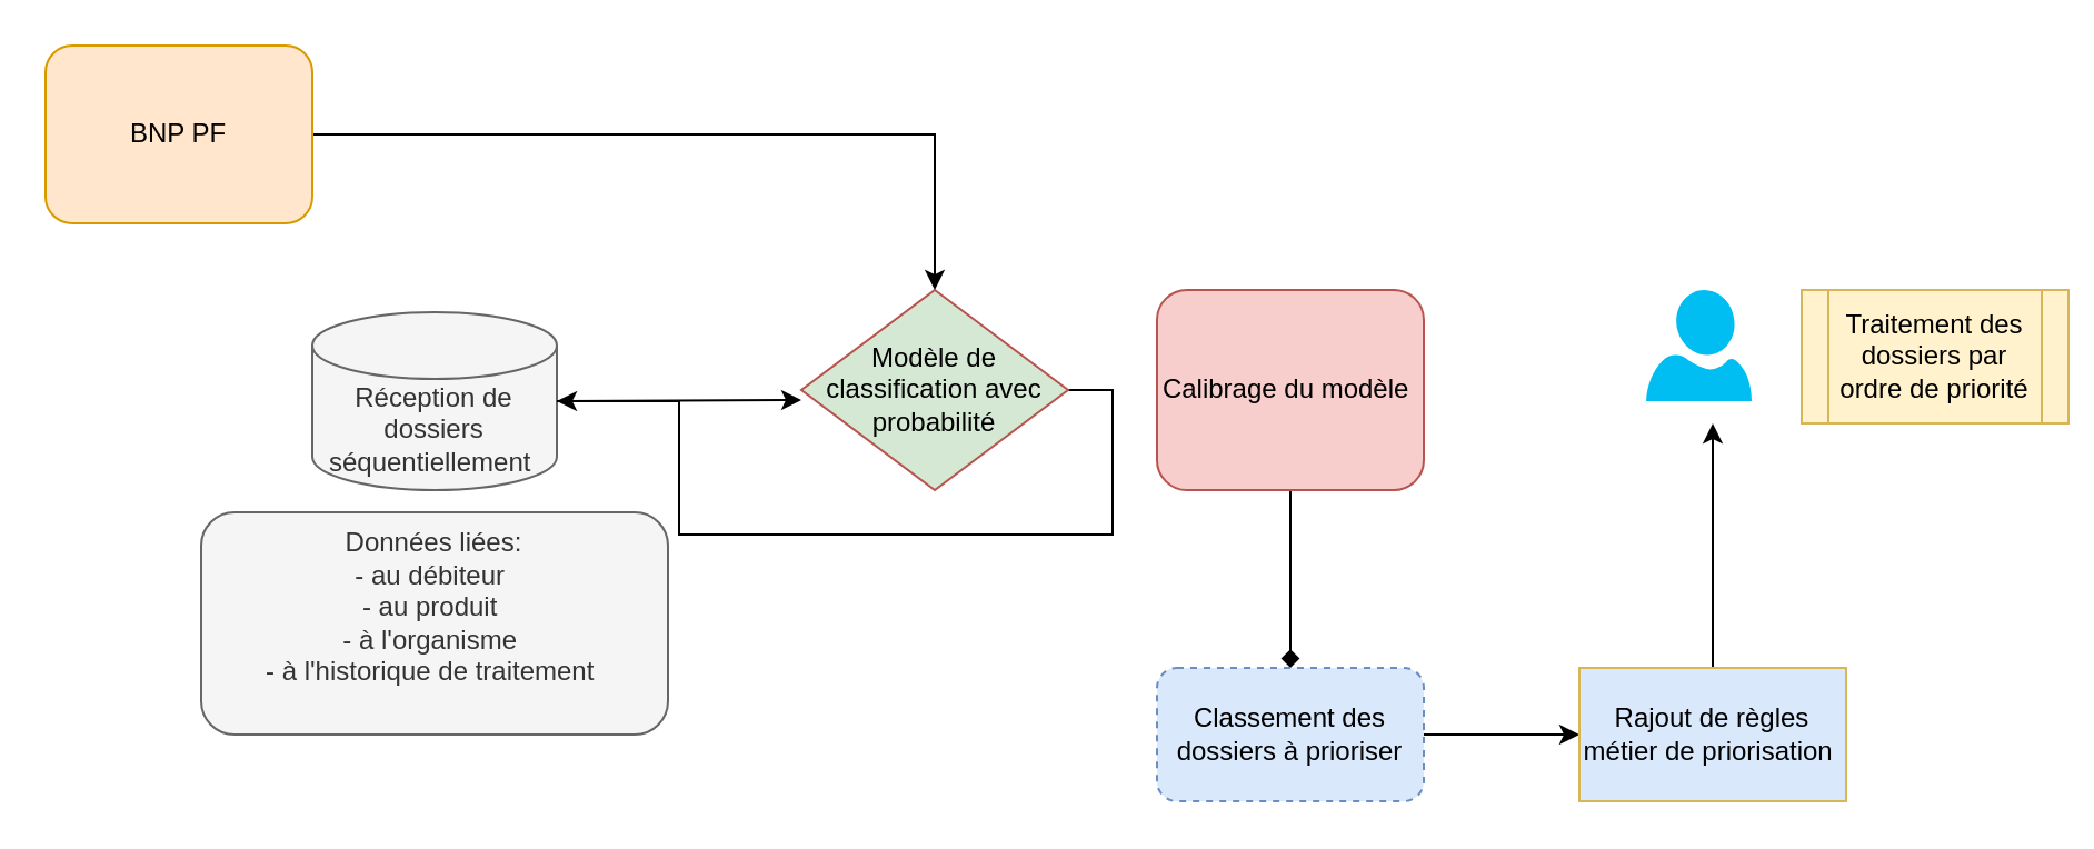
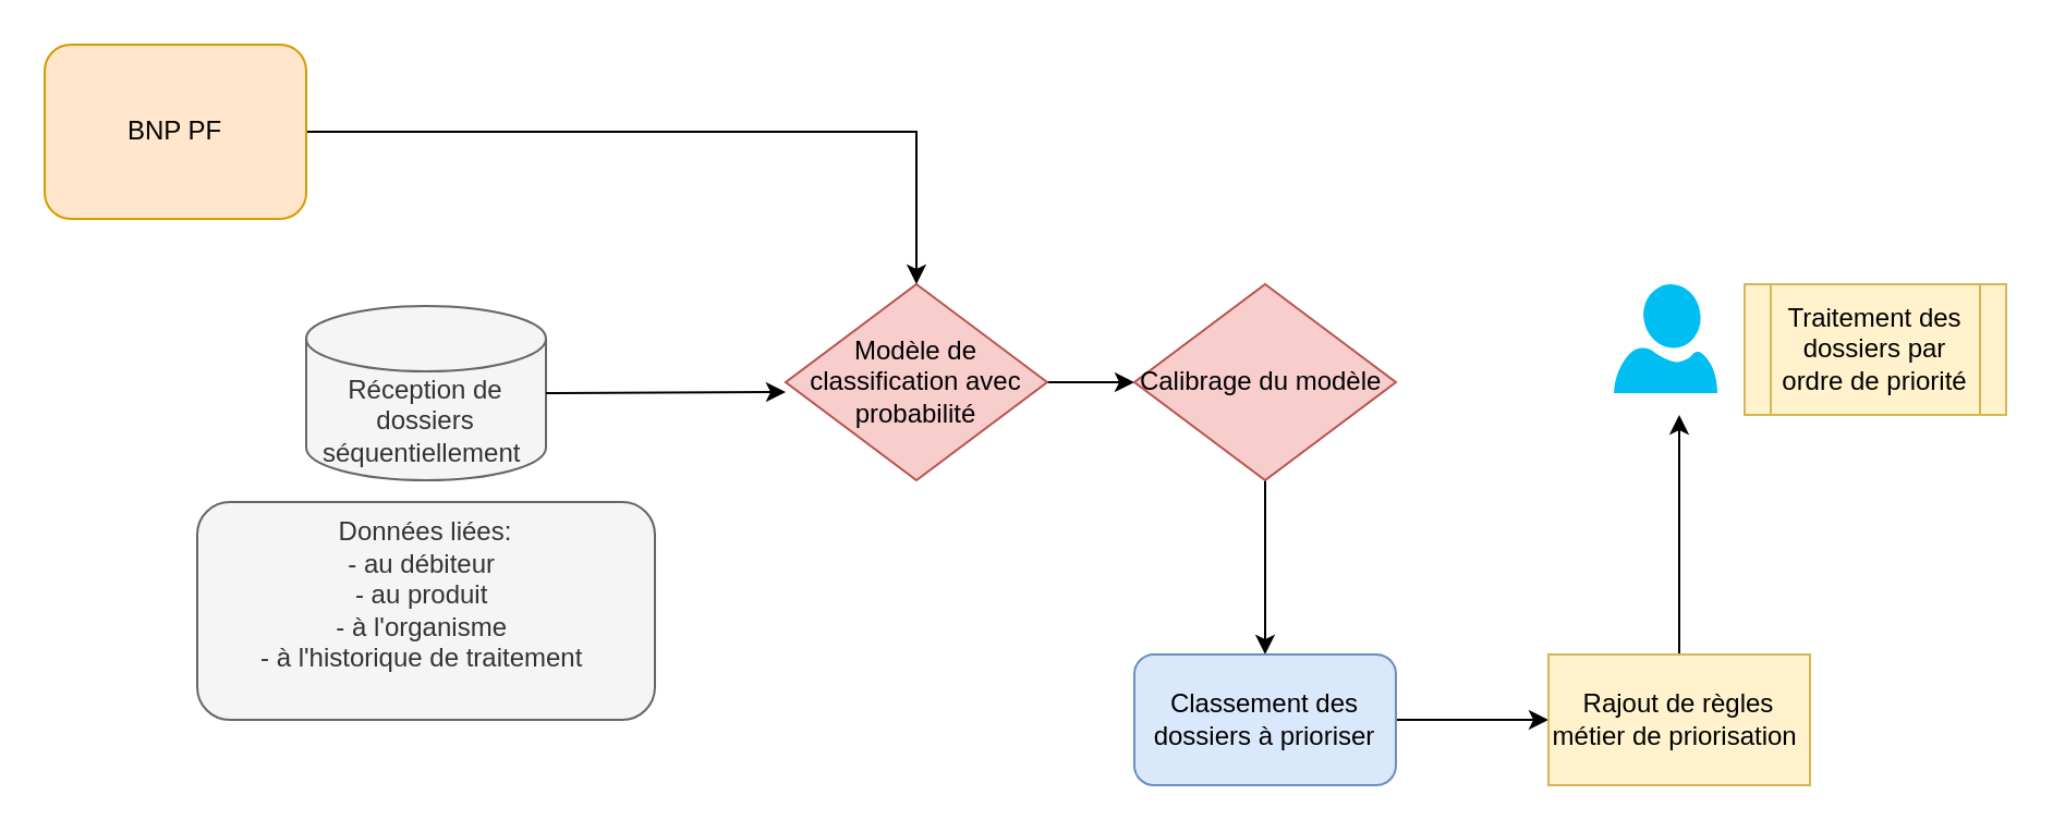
- <mxCell id="16" value="Traitement des dossiers par ordre de priorité" style="shape=process;whiteSpace=wrap;html=1;backgroundOutline=1;fillColor=#fff2cc;strokeColor=#d6b656;" vertex="1" parent="1"><mxGeometry x="810" y="130" width="120" height="60" as="geometry" /></mxCell>
+ <mxCell id="16" value="Traitement des dossiers par ordre de priorité" style="shape=process;whiteSpace=wrap;html=1;backgroundOutline=1;fillColor=#fff2cc;strokeColor=#d6b656;" vertex="1" parent="1"><mxGeometry x="800" y="130" width="120" height="60" as="geometry" /></mxCell>
- <mxCell id="6" value="Modèle de classification avec probabilité" style="rhombus;whiteSpace=wrap;html=1;fillColor=#d5e8d4;strokeColor=#b85450;" vertex="1" parent="1"><mxGeometry x="360" y="130" width="120" height="90" as="geometry" /></mxCell>
+ <mxCell id="6" value="Modèle de classification avec probabilité" style="rhombus;whiteSpace=wrap;html=1;fillColor=#f8cecc;strokeColor=#b85450;" vertex="1" parent="1"><mxGeometry x="360" y="130" width="120" height="90" as="geometry" /></mxCell>
- <mxCell id="10" value="Calibrage du modèle&amp;nbsp;" style="whiteSpace=wrap;html=1;fillColor=#f8cecc;strokeColor=#b85450;rounded=1;" vertex="1" parent="1"><mxGeometry x="520" y="130" width="120" height="90" as="geometry" /></mxCell>
+ <mxCell id="10" value="Calibrage du modèle&amp;nbsp;" style="rhombus;whiteSpace=wrap;html=1;fillColor=#f8cecc;strokeColor=#b85450;" vertex="1" parent="1"><mxGeometry x="520" y="130" width="120" height="90" as="geometry" /></mxCell>
- <mxCell id="5" style="edgeStyle=orthogonalEdgeStyle;rounded=0;orthogonalLoop=1;jettySize=auto;html=1;exitX=1;exitY=0.5;exitDx=0;exitDy=0;" edge="1" parent="1" source="6" target="2"><mxGeometry relative="1" as="geometry" /></mxCell>
+ <mxCell id="5" style="edgeStyle=orthogonalEdgeStyle;rounded=0;orthogonalLoop=1;jettySize=auto;html=1;exitX=1;exitY=0.5;exitDx=0;exitDy=0;entryX=0;entryY=0.5;entryDx=0;entryDy=0;" edge="1" parent="1" source="6" target="10"><mxGeometry relative="1" as="geometry" /></mxCell>
- <mxCell id="9" style="edgeStyle=orthogonalEdgeStyle;rounded=0;orthogonalLoop=1;jettySize=auto;html=1;exitX=0.5;exitY=1;exitDx=0;exitDy=0;endArrow=diamond;" edge="1" parent="1" source="10" target="12"><mxGeometry relative="1" as="geometry" /></mxCell>
+ <mxCell id="9" style="edgeStyle=orthogonalEdgeStyle;rounded=0;orthogonalLoop=1;jettySize=auto;html=1;exitX=0.5;exitY=1;exitDx=0;exitDy=0;" edge="1" parent="1" source="10" target="12"><mxGeometry relative="1" as="geometry" /></mxCell>
- <mxCell id="12" value="Classement des dossiers à prioriser" style="rounded=1;whiteSpace=wrap;html=1;fillColor=#dae8fc;strokeColor=#6c8ebf;dashed=1;" vertex="1" parent="1"><mxGeometry x="520" y="300" width="120" height="60" as="geometry" /></mxCell>
+ <mxCell id="12" value="Classement des dossiers à prioriser" style="rounded=1;whiteSpace=wrap;html=1;fillColor=#dae8fc;strokeColor=#6c8ebf;" vertex="1" parent="1"><mxGeometry x="520" y="300" width="120" height="60" as="geometry" /></mxCell>
- <mxCell id="14" value="Rajout de règles métier de priorisation&amp;nbsp;" style="rounded=0;whiteSpace=wrap;html=1;fillColor=#dae8fc;strokeColor=#d6b656;" vertex="1" parent="1"><mxGeometry x="710" y="300" width="120" height="60" as="geometry" /></mxCell>
+ <mxCell id="14" value="Rajout de règles métier de priorisation&amp;nbsp;" style="rounded=0;whiteSpace=wrap;html=1;fillColor=#fff2cc;strokeColor=#d6b656;" vertex="1" parent="1"><mxGeometry x="710" y="300" width="120" height="60" as="geometry" /></mxCell>
